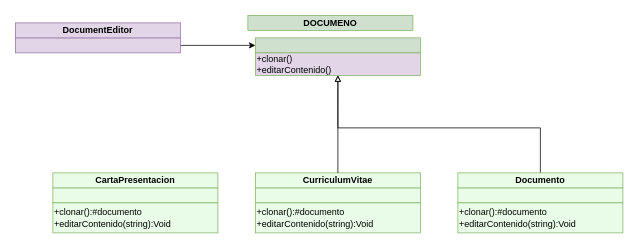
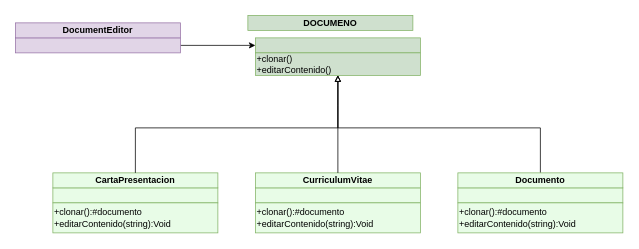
- <mxCell id="12" value="+clonar()&lt;div&gt;+editarContenido()&lt;/div&gt;" style="rounded=0;whiteSpace=wrap;html=1;align=left;fillColor=#e1d5e7;strokeColor=#82b366;" parent="1" vertex="1"><mxGeometry x="340" y="70" width="220" height="30" as="geometry" /></mxCell>
+ <mxCell id="12" value="+clonar()&lt;div&gt;+editarContenido()&lt;/div&gt;" style="rounded=0;whiteSpace=wrap;html=1;align=left;fillColor=#CFE0CE;strokeColor=#82b366;" parent="1" vertex="1"><mxGeometry x="340" y="70" width="220" height="30" as="geometry" /></mxCell>
+ <mxCell id="10" style="edgeStyle=orthogonalEdgeStyle;rounded=0;orthogonalLoop=1;jettySize=auto;html=1;entryX=0.5;entryY=0;entryDx=0;entryDy=0;endArrow=none;endFill=0;startArrow=block;startFill=0;" parent="1" source="12" target="3" edge="1"><mxGeometry relative="1" as="geometry"><Array as="points"><mxPoint x="450" y="170" /><mxPoint x="180" y="170" /></Array></mxGeometry></mxCell>
